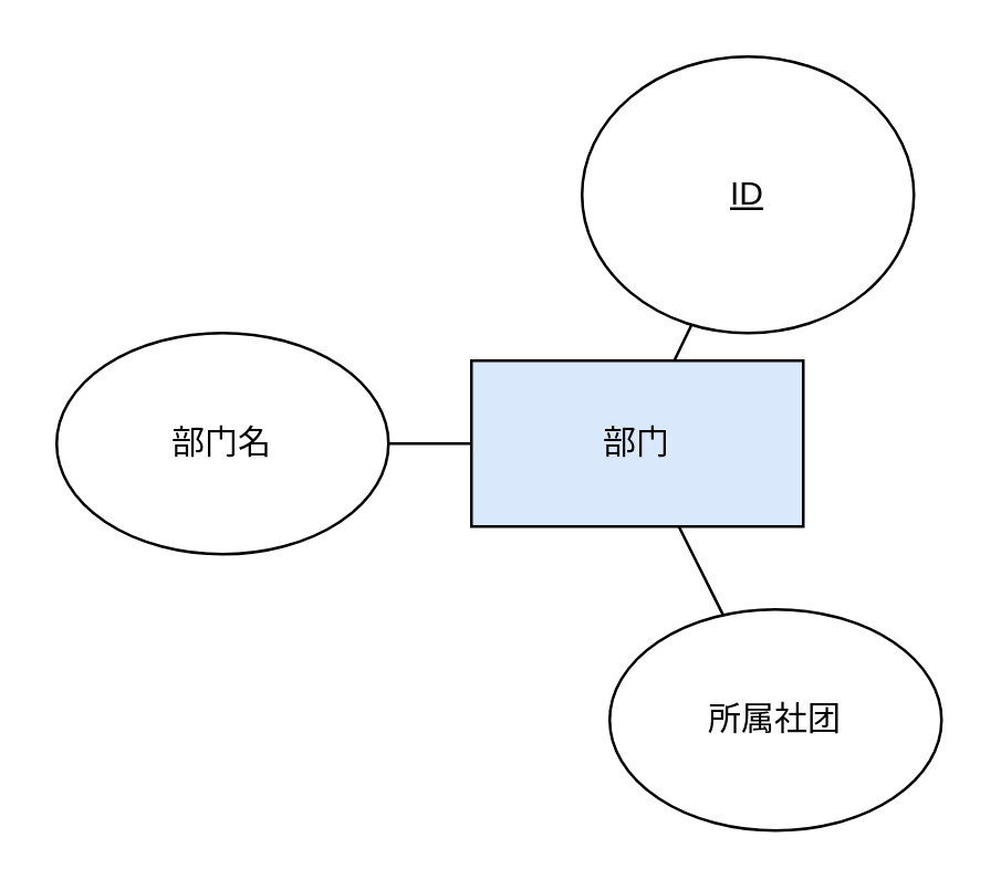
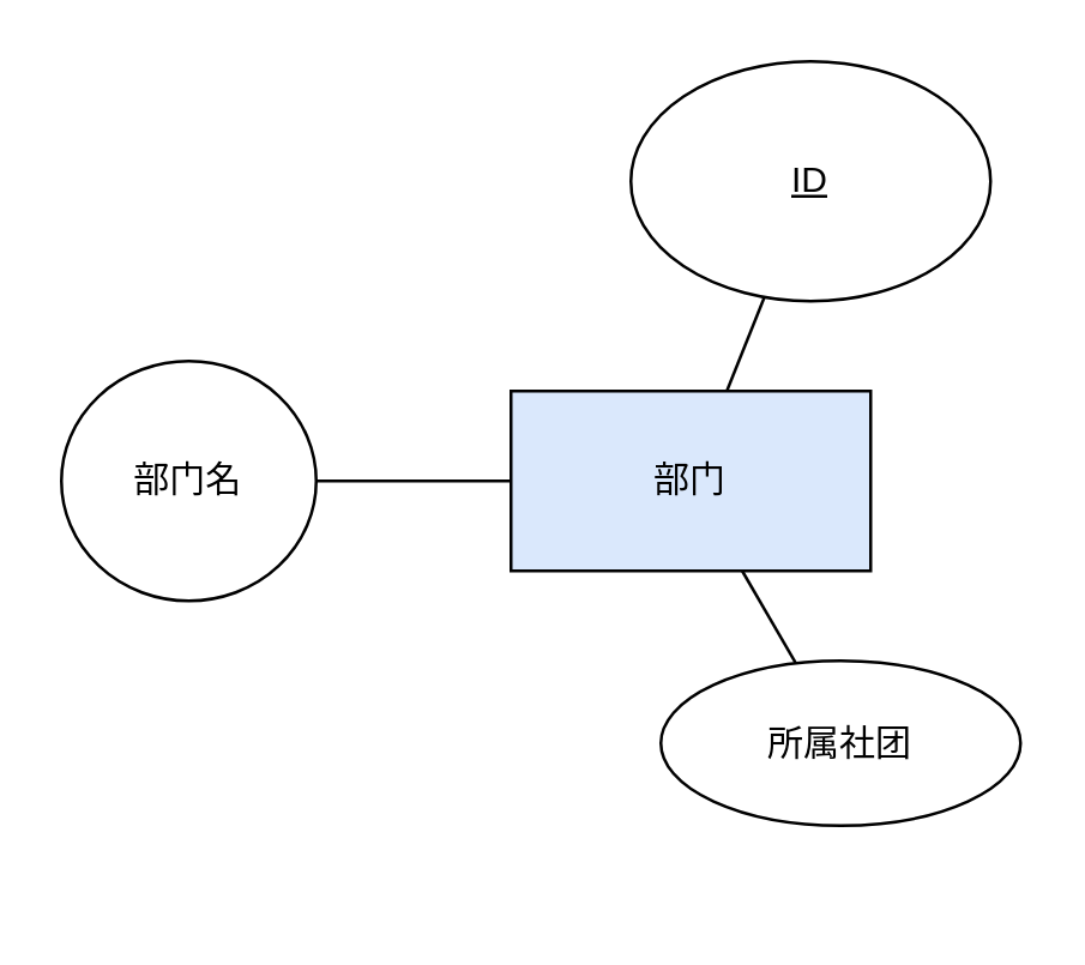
- <mxCell id="3" value="&lt;u&gt;ID&lt;/u&gt;" style="ellipse;whiteSpace=wrap;html=1;" vertex="1" parent="1"><mxGeometry x="210" y="20" width="120" height="100" as="geometry" /></mxCell>
+ <mxCell id="3" value="&lt;u&gt;ID&lt;/u&gt;" style="ellipse;whiteSpace=wrap;html=1;" vertex="1" parent="1"><mxGeometry x="210" y="20" width="120" height="80" as="geometry" /></mxCell>
- <mxCell id="4" value="部门名" style="ellipse;whiteSpace=wrap;html=1;" vertex="1" parent="1"><mxGeometry x="20" y="120" width="120" height="80" as="geometry" /></mxCell>
+ <mxCell id="4" value="部门名" style="ellipse;whiteSpace=wrap;html=1;" vertex="1" parent="1"><mxGeometry x="20" y="120" width="85" height="80" as="geometry" /></mxCell>
- <mxCell id="5" value="所属社团" style="ellipse;whiteSpace=wrap;html=1;" vertex="1" parent="1"><mxGeometry x="220" y="220" width="120" height="80" as="geometry" /></mxCell>
+ <mxCell id="5" value="所属社团" style="ellipse;whiteSpace=wrap;html=1;" vertex="1" parent="1"><mxGeometry x="220" y="220" width="120" height="55" as="geometry" /></mxCell>
